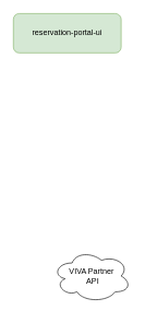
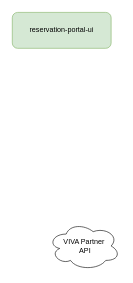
- <mxCell id="3" value="VIVA Partner&lt;br&gt;&amp;nbsp;API" style="ellipse;shape=cloud;whiteSpace=wrap;html=1;" vertex="1" parent="1"><mxGeometry x="80" y="380" width="120" height="80" as="geometry" /></mxCell>
+ <mxCell id="3" value="VIVA Partner&lt;br&gt;&amp;nbsp;API" style="ellipse;shape=cloud;whiteSpace=wrap;html=1;" vertex="1" parent="1"><mxGeometry x="80" y="370" width="120" height="80" as="geometry" /></mxCell>
